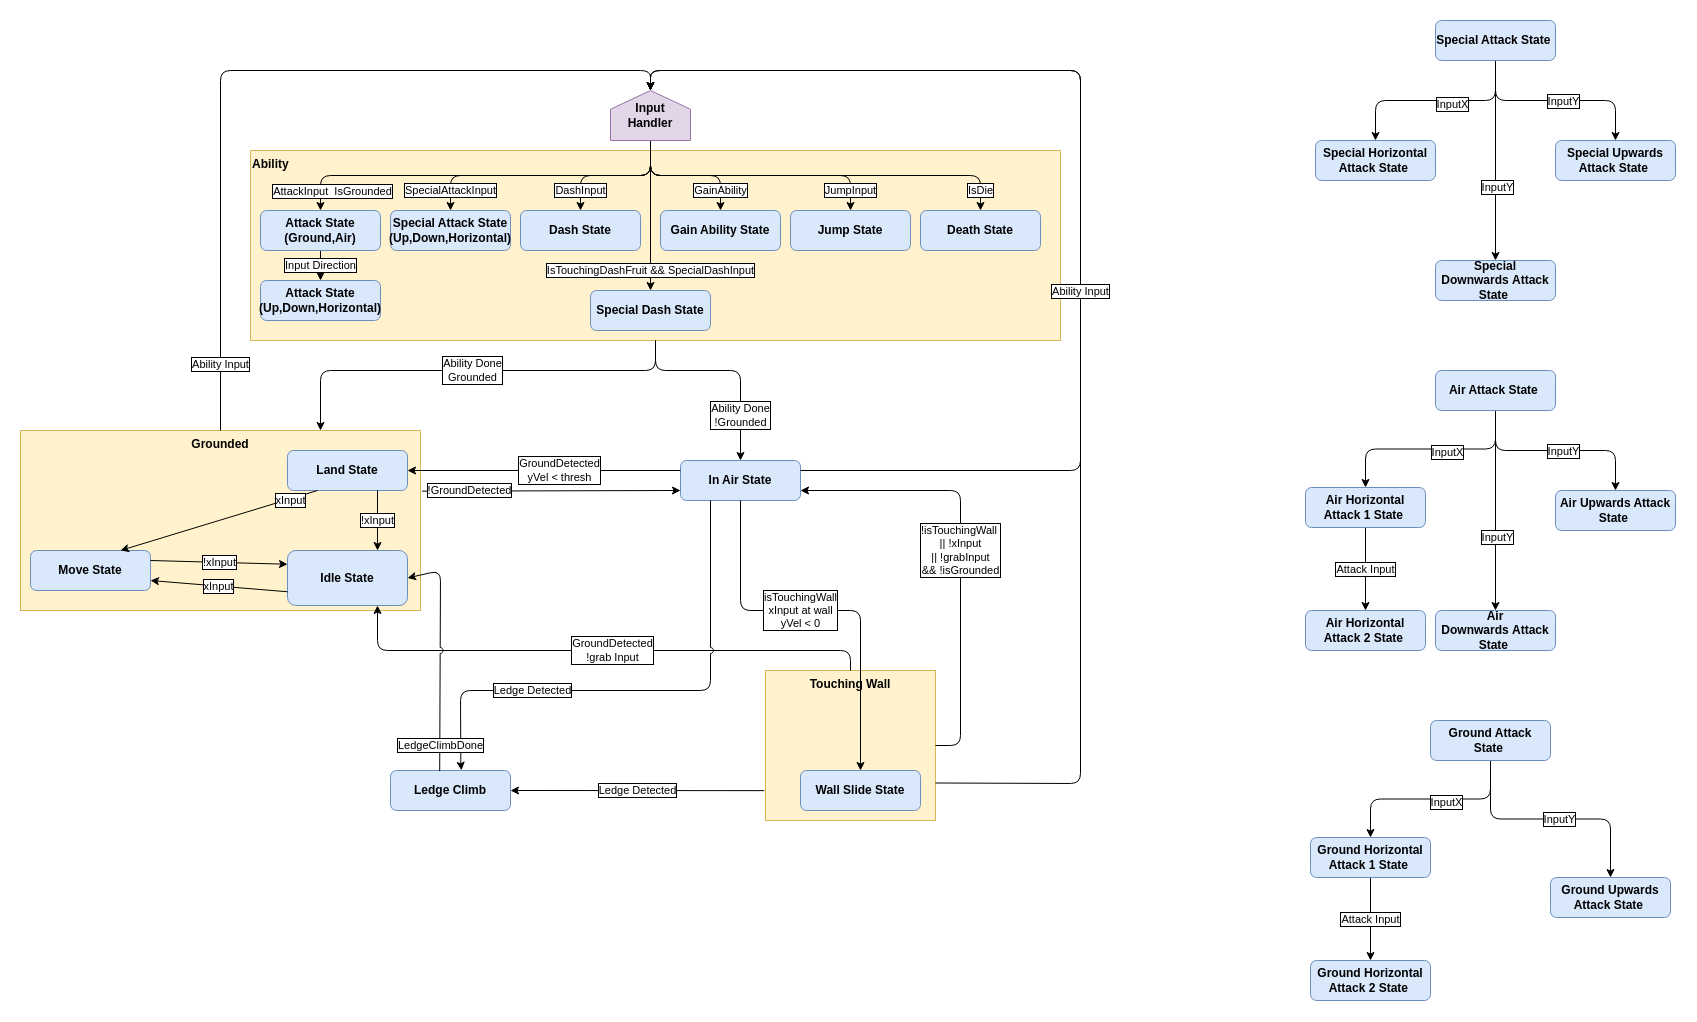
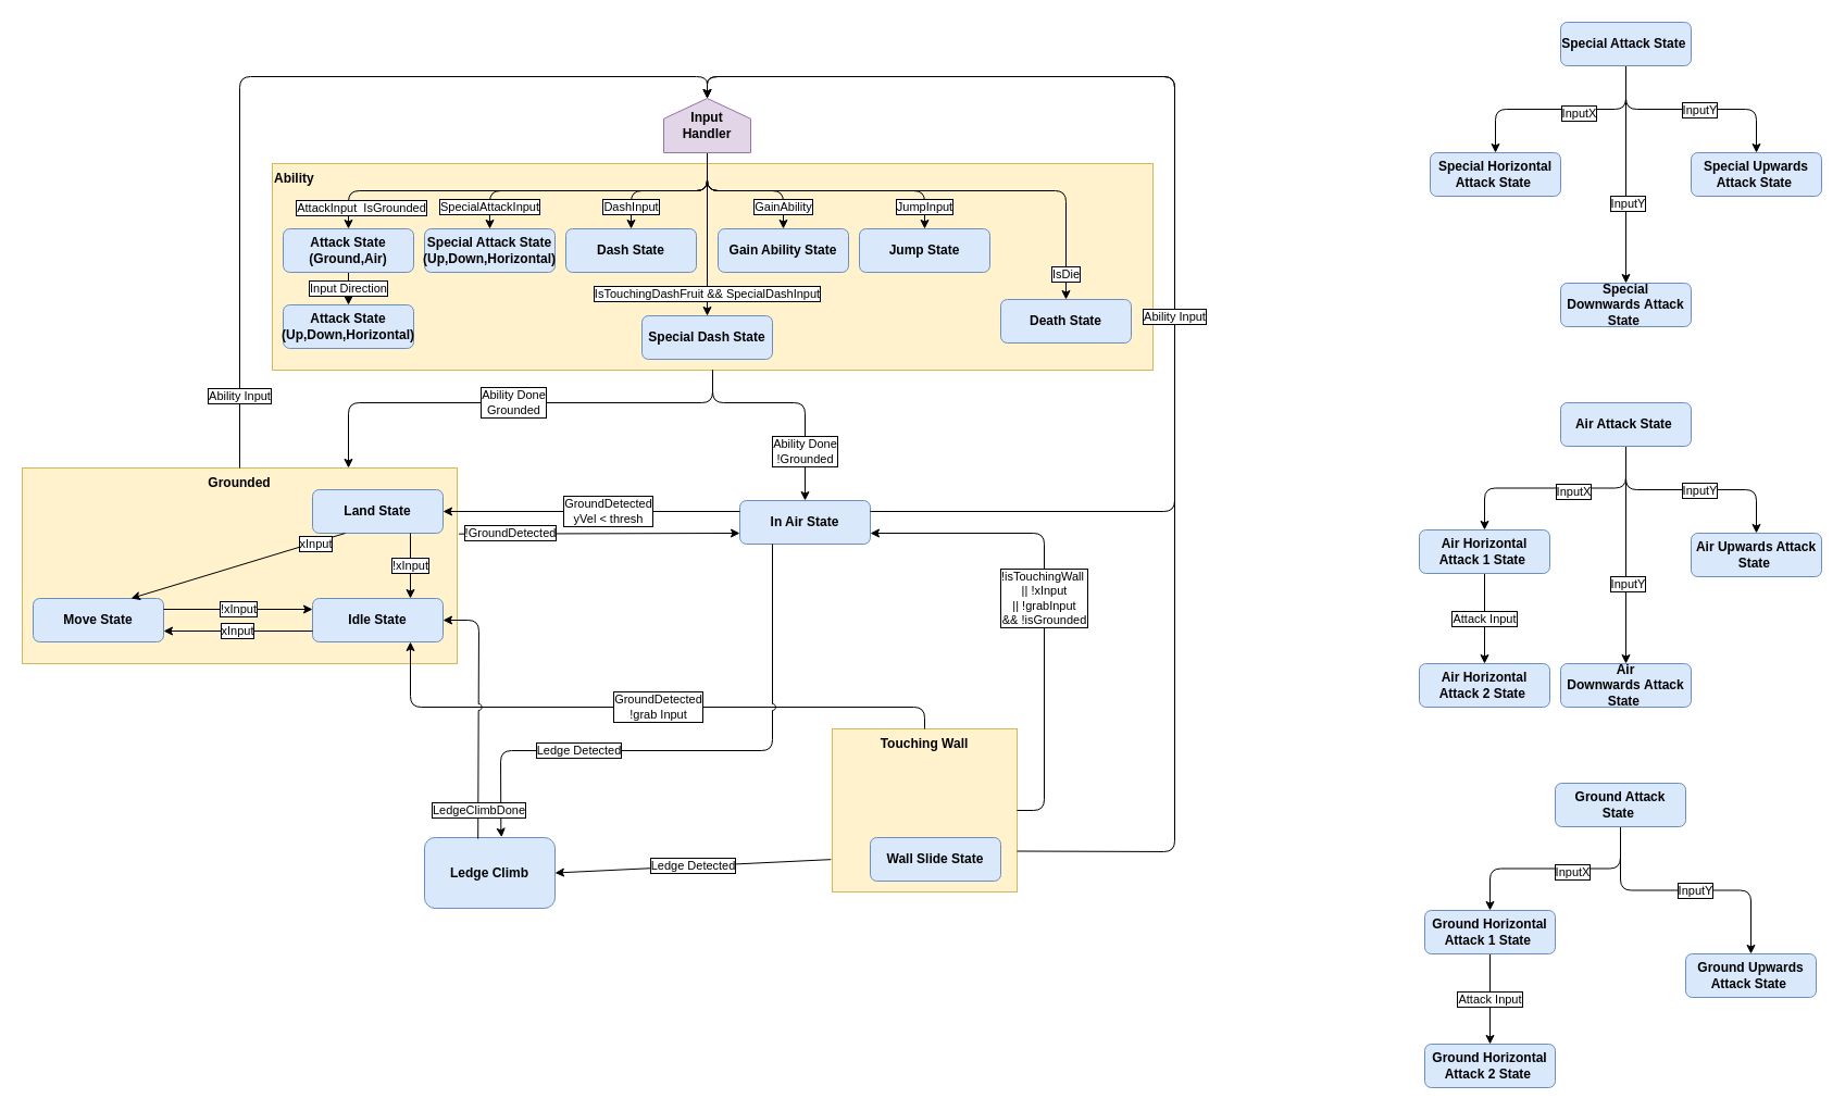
- <mxCell id="75" value="Death State" style="rounded=1;whiteSpace=wrap;html=1;fillColor=#dae8fc;strokeColor=#6c8ebf;fontStyle=1;verticalAlign=middle;" vertex="1" parent="1"><mxGeometry x="920" y="210" width="120" height="40" as="geometry" /></mxCell>
+ <mxCell id="75" value="Death State" style="rounded=1;whiteSpace=wrap;html=1;fillColor=#dae8fc;strokeColor=#6c8ebf;fontStyle=1;verticalAlign=middle;" vertex="1" parent="1"><mxGeometry x="920" y="275" width="120" height="40" as="geometry" /></mxCell>
- <mxCell id="37" value="Idle State" style="rounded=1;whiteSpace=wrap;html=1;fillColor=#dae8fc;strokeColor=#6c8ebf;fontStyle=1;verticalAlign=middle;" vertex="1" parent="1"><mxGeometry x="287" y="550" width="120" height="55" as="geometry" /></mxCell>
+ <mxCell id="37" value="Idle State" style="rounded=1;whiteSpace=wrap;html=1;fillColor=#dae8fc;strokeColor=#6c8ebf;fontStyle=1;verticalAlign=middle;" vertex="1" parent="1"><mxGeometry x="287" y="550" width="120" height="40" as="geometry" /></mxCell>
- <mxCell id="44" value="isTouchingWall&lt;br&gt;xInput at wall&lt;br&gt;yVel &amp;lt; 0" style="endArrow=classic;html=1;rounded=1;labelBorderColor=#000000;exitX=0.5;exitY=1;exitDx=0;exitDy=0;jumpStyle=arc;entryX=0.5;entryY=0;entryDx=0;entryDy=0;" edge="1" parent="1" source="38" target="40"><mxGeometry x="-0.128" width="50" height="50" relative="1" as="geometry"><mxPoint x="710" y="710" as="sourcePoint" /><mxPoint x="600" y="710" as="targetPoint" /><Array as="points"><mxPoint x="740" y="610" /><mxPoint x="860" y="610" /><mxPoint x="860" y="730" /></Array><mxPoint as="offset" /></mxGeometry></mxCell>
- <mxCell id="39" value="Ledge Climb" style="rounded=1;whiteSpace=wrap;html=1;fillColor=#dae8fc;strokeColor=#6c8ebf;fontStyle=1;verticalAlign=middle;" vertex="1" parent="1"><mxGeometry x="390" y="770" width="120" height="40" as="geometry" /></mxCell>
+ <mxCell id="39" value="Ledge Climb" style="rounded=1;whiteSpace=wrap;html=1;fillColor=#dae8fc;strokeColor=#6c8ebf;fontStyle=1;verticalAlign=middle;" vertex="1" parent="1"><mxGeometry x="390" y="770" width="120" height="65" as="geometry" /></mxCell>
